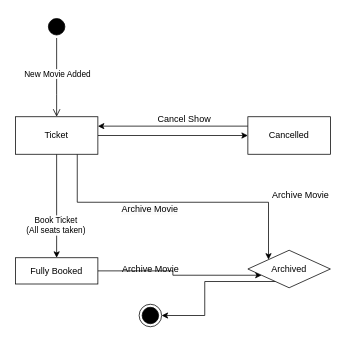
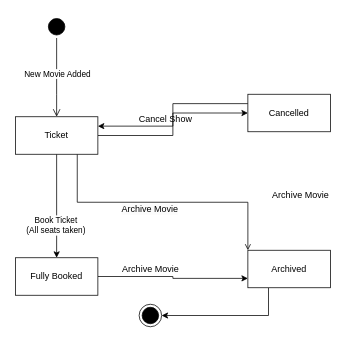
- <mxCell id="18" value="Cancel Show" style="text;html=1;align=center;verticalAlign=middle;resizable=0;points=[];autosize=1;strokeColor=none;fillColor=none;" vertex="1" parent="1"><mxGeometry x="200" y="143" width="90" height="30" as="geometry" /></mxCell>
+ <mxCell id="18" value="Cancel Show" style="text;html=1;align=center;verticalAlign=middle;resizable=0;points=[];autosize=1;strokeColor=none;fillColor=none;" vertex="1" parent="1"><mxGeometry x="175" y="143" width="90" height="30" as="geometry" /></mxCell>
- <mxCell id="11" value="Cancelled" style="html=1;whiteSpace=wrap;" vertex="1" parent="1"><mxGeometry x="330" y="155" width="110" height="50" as="geometry" /></mxCell>
+ <mxCell id="11" value="Cancelled" style="html=1;whiteSpace=wrap;" vertex="1" parent="1"><mxGeometry x="330" y="125" width="110" height="50" as="geometry" /></mxCell>
- <mxCell id="6" style="edgeStyle=orthogonalEdgeStyle;rounded=0;orthogonalLoop=1;jettySize=auto;html=1;exitX=0.75;exitY=1;exitDx=0;exitDy=0;entryX=0;entryY=0;entryDx=0;entryDy=0;" edge="1" parent="1" source="9" target="15"><mxGeometry relative="1" as="geometry" /></mxCell>
+ <mxCell id="6" style="edgeStyle=orthogonalEdgeStyle;rounded=0;orthogonalLoop=1;jettySize=auto;html=1;exitX=0.75;exitY=1;exitDx=0;exitDy=0;entryX=0;entryY=0;entryDx=0;entryDy=0;endArrow=open;" edge="1" parent="1" source="9" target="15"><mxGeometry relative="1" as="geometry" /></mxCell>
- <mxCell id="15" value="Archived" style="rhombus;html=1;whiteSpace=wrap;" vertex="1" parent="1"><mxGeometry x="330" y="333" width="110" height="50" as="geometry" /></mxCell>
+ <mxCell id="15" value="Archived" style="html=1;whiteSpace=wrap;" vertex="1" parent="1"><mxGeometry x="330" y="333" width="110" height="50" as="geometry" /></mxCell>
- <mxCell id="13" value="Fully Booked" style="html=1;whiteSpace=wrap;" vertex="1" parent="1"><mxGeometry x="20" y="343" width="110" height="35" as="geometry" /></mxCell>
+ <mxCell id="13" value="Fully Booked" style="html=1;whiteSpace=wrap;" vertex="1" parent="1"><mxGeometry x="20" y="343" width="110" height="50" as="geometry" /></mxCell>
